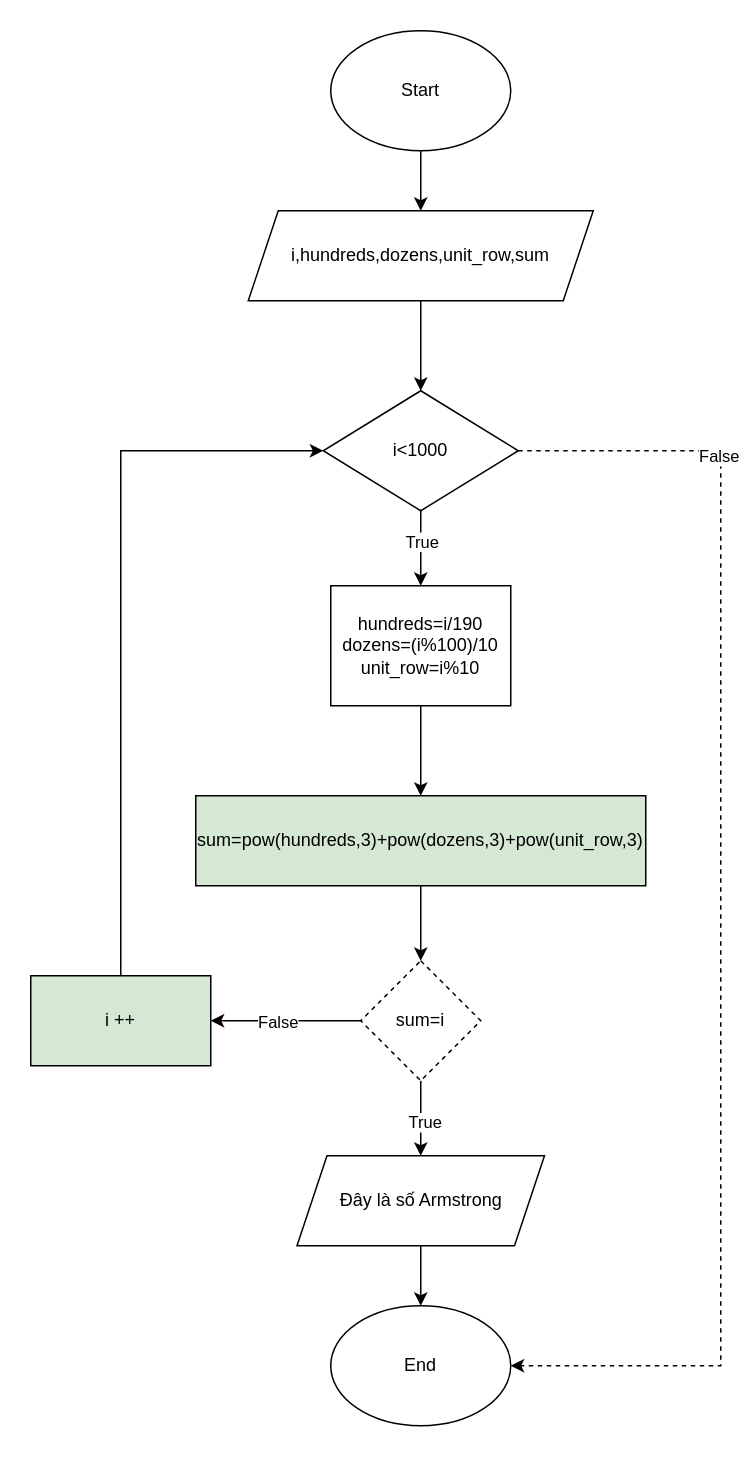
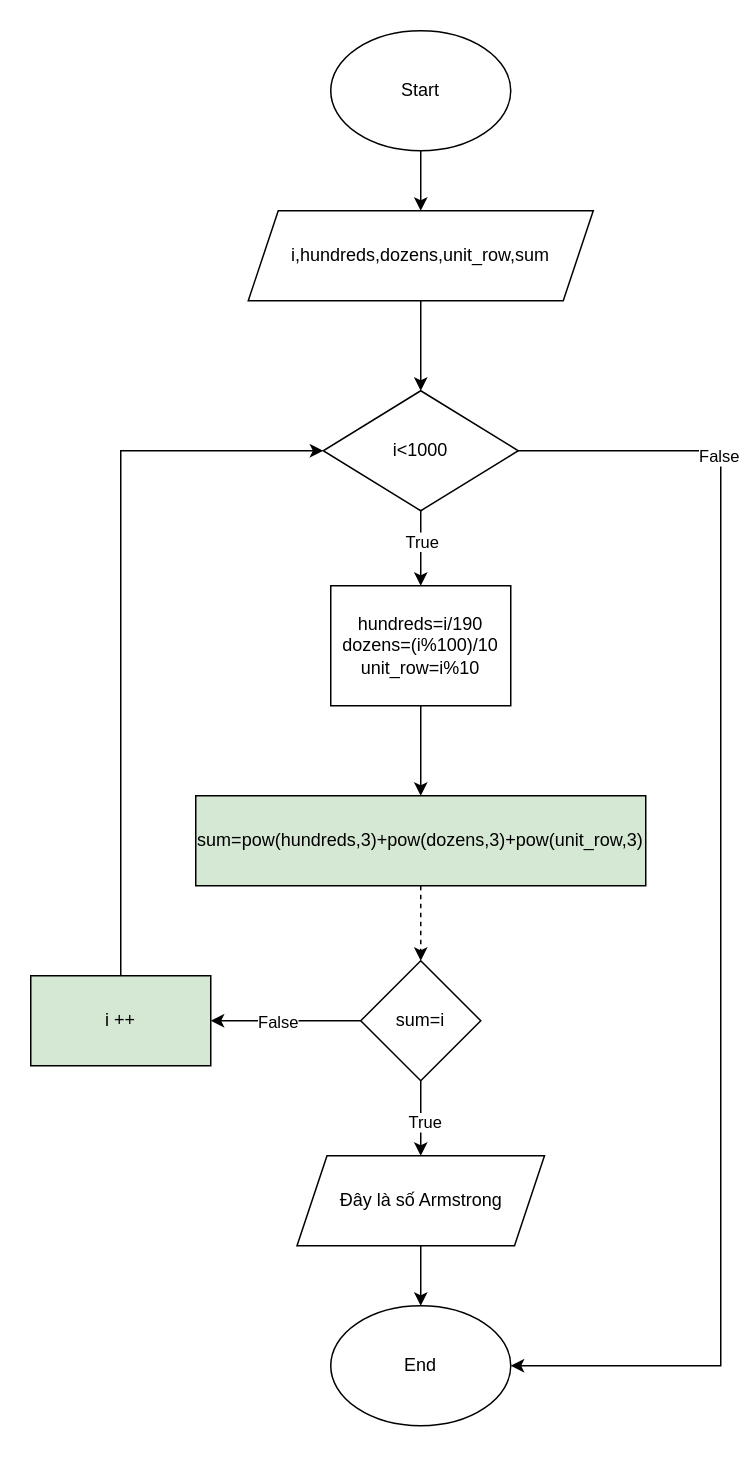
- <mxCell id="13" style="edgeStyle=orthogonalEdgeStyle;rounded=0;orthogonalLoop=1;jettySize=auto;html=1;" edge="1" parent="1" source="14" target="19"><mxGeometry relative="1" as="geometry"><mxPoint x="280" y="630" as="targetPoint" /></mxGeometry></mxCell>
+ <mxCell id="13" style="edgeStyle=orthogonalEdgeStyle;rounded=0;orthogonalLoop=1;jettySize=auto;html=1;dashed=1;" edge="1" parent="1" source="14" target="19"><mxGeometry relative="1" as="geometry"><mxPoint x="280" y="630" as="targetPoint" /></mxGeometry></mxCell>
- <mxCell id="8" style="edgeStyle=orthogonalEdgeStyle;rounded=0;orthogonalLoop=1;jettySize=auto;html=1;entryX=1;entryY=0.5;entryDx=0;entryDy=0;dashed=1;" edge="1" parent="1" source="10" target="24"><mxGeometry relative="1" as="geometry"><mxPoint x="480" y="540" as="targetPoint" /><Array as="points"><mxPoint x="480" y="300" /><mxPoint x="480" y="910" /></Array></mxGeometry></mxCell>
+ <mxCell id="8" style="edgeStyle=orthogonalEdgeStyle;rounded=0;orthogonalLoop=1;jettySize=auto;html=1;entryX=1;entryY=0.5;entryDx=0;entryDy=0;" edge="1" parent="1" source="10" target="24"><mxGeometry relative="1" as="geometry"><mxPoint x="480" y="540" as="targetPoint" /><Array as="points"><mxPoint x="480" y="300" /><mxPoint x="480" y="910" /></Array></mxGeometry></mxCell>
- <mxCell id="19" value="sum=i" style="rhombus;whiteSpace=wrap;html=1;dashed=1;" vertex="1" parent="1"><mxGeometry x="240" y="640" width="80" height="80" as="geometry" /></mxCell>
+ <mxCell id="19" value="sum=i" style="rhombus;whiteSpace=wrap;html=1;" vertex="1" parent="1"><mxGeometry x="240" y="640" width="80" height="80" as="geometry" /></mxCell>
